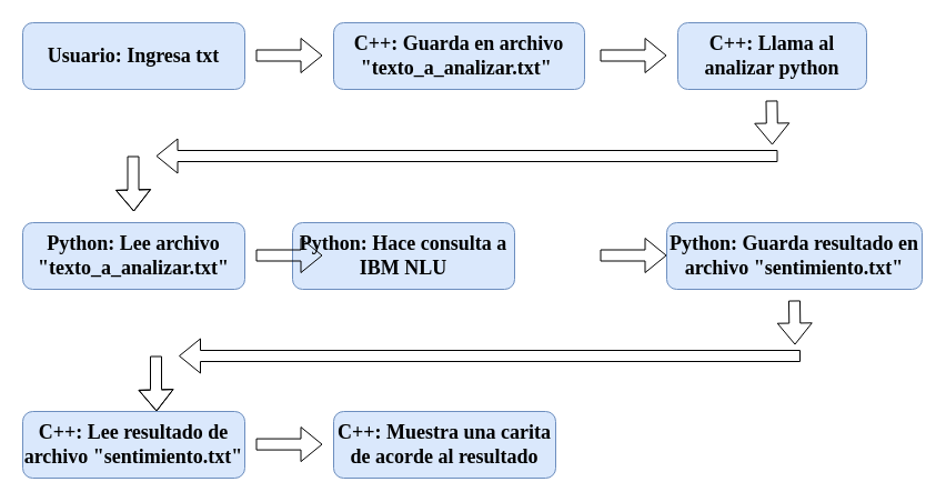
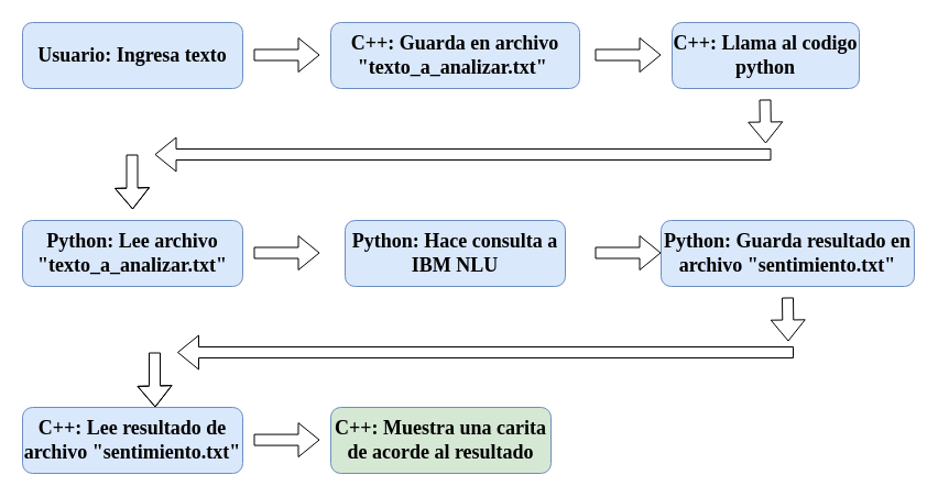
- <mxCell id="8" value="Usuario: Ingresa txt" style="rounded=1;whiteSpace=wrap;html=1;fillColor=#dae8fc;strokeColor=#6c8ebf;fontFamily=Times New Roman;fontSize=18;fontStyle=1" vertex="1" parent="1"><mxGeometry x="20" y="20" width="200" height="60" as="geometry" /></mxCell>
+ <mxCell id="8" value="Usuario: Ingresa texto" style="rounded=1;whiteSpace=wrap;html=1;fillColor=#dae8fc;strokeColor=#6c8ebf;fontFamily=Times New Roman;fontSize=18;fontStyle=1" vertex="1" parent="1"><mxGeometry x="20" y="20" width="200" height="60" as="geometry" /></mxCell>
- <mxCell id="4" value="C++: Llama al analizar python" style="rounded=1;whiteSpace=wrap;html=1;fillColor=#dae8fc;strokeColor=#6c8ebf;fontFamily=Times New Roman;fontSize=18;fontStyle=1" vertex="1" parent="1"><mxGeometry x="610" y="20" width="170" height="60" as="geometry" /></mxCell>
+ <mxCell id="4" value="C++: Llama al codigo python" style="rounded=1;whiteSpace=wrap;html=1;fillColor=#dae8fc;strokeColor=#6c8ebf;fontFamily=Times New Roman;fontSize=18;fontStyle=1" vertex="1" parent="1"><mxGeometry x="610" y="20" width="170" height="60" as="geometry" /></mxCell>
- <mxCell id="3" value="Python: Hace consulta a IBM NLU" style="rounded=1;whiteSpace=wrap;html=1;fillColor=#dae8fc;strokeColor=#6c8ebf;fontFamily=Times New Roman;fontSize=18;fontStyle=1" vertex="1" parent="1"><mxGeometry x="263" y="200" width="200" height="60" as="geometry" /></mxCell>
+ <mxCell id="3" value="Python: Hace consulta a IBM NLU" style="rounded=1;whiteSpace=wrap;html=1;fillColor=#dae8fc;strokeColor=#6c8ebf;fontFamily=Times New Roman;fontSize=18;fontStyle=1" vertex="1" parent="1"><mxGeometry x="313" y="200" width="200" height="60" as="geometry" /></mxCell>
- <mxCell id="7" value="C++: Muestra una carita de acorde al resultado" style="rounded=1;whiteSpace=wrap;html=1;fillColor=#dae8fc;strokeColor=#6c8ebf;fontFamily=Times New Roman;fontSize=18;fontStyle=1" vertex="1" parent="1"><mxGeometry x="300" y="370" width="200" height="60" as="geometry" /></mxCell>
+ <mxCell id="7" value="C++: Muestra una carita de acorde al resultado" style="rounded=1;whiteSpace=wrap;html=1;fillColor=#d5e8d4;strokeColor=#6c8ebf;fontFamily=Times New Roman;fontSize=18;fontStyle=1;" vertex="1" parent="1"><mxGeometry x="300" y="370" width="200" height="60" as="geometry" /></mxCell>
